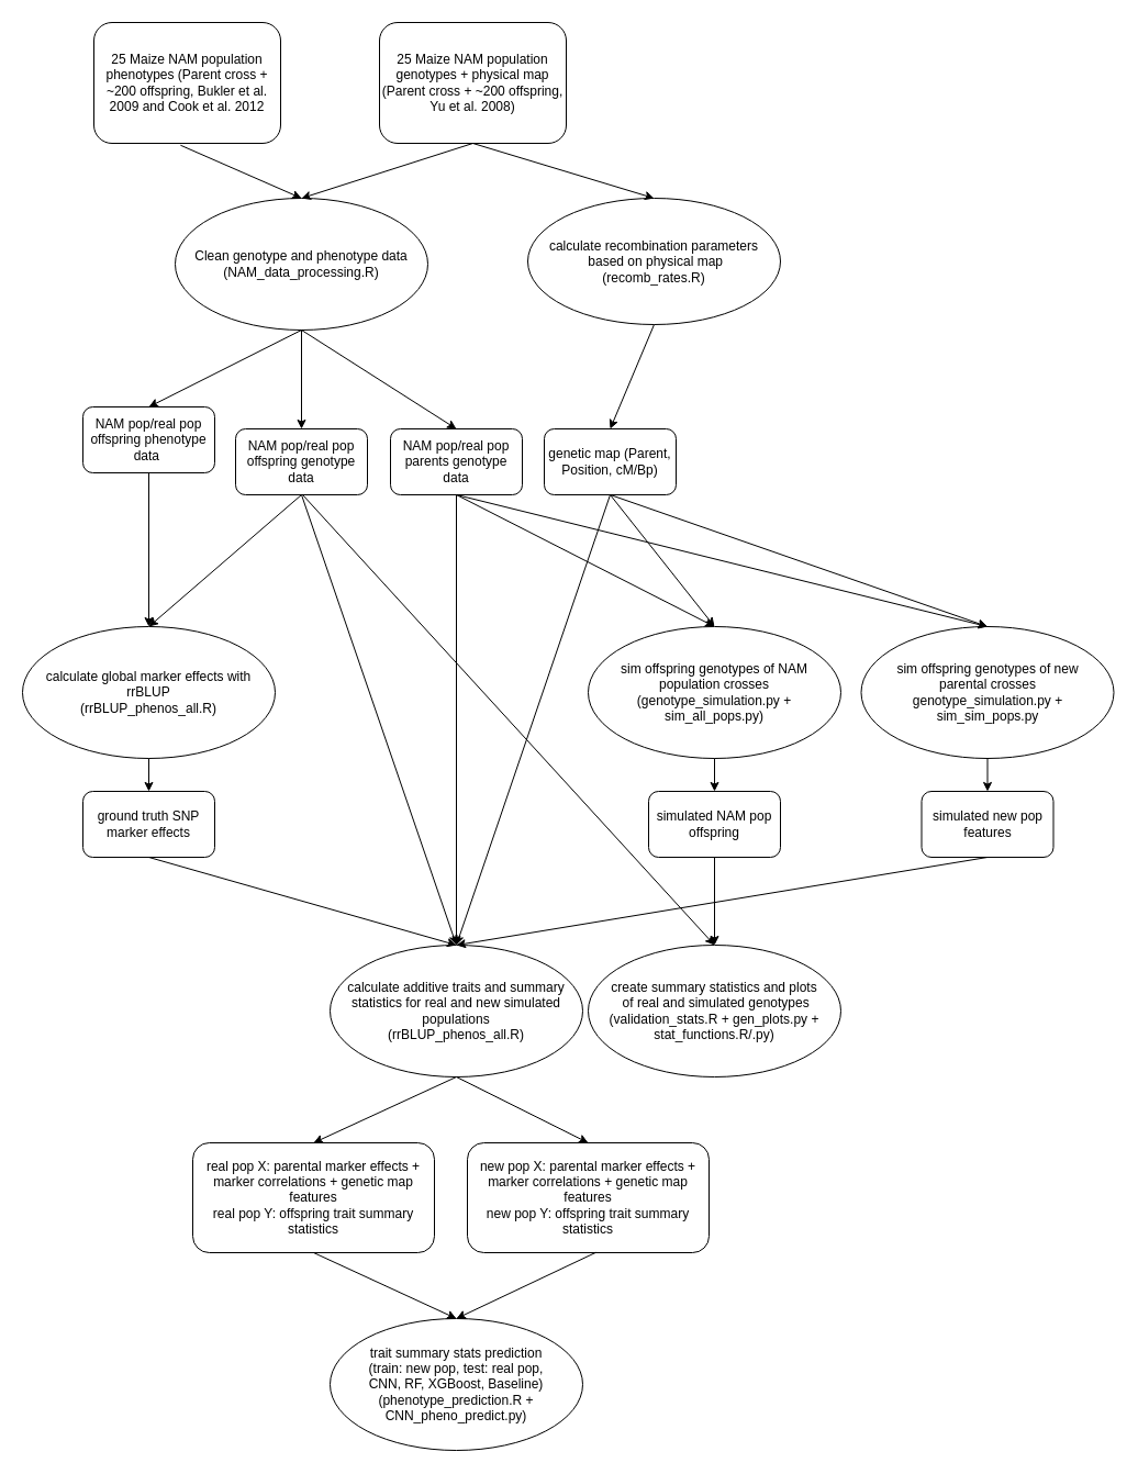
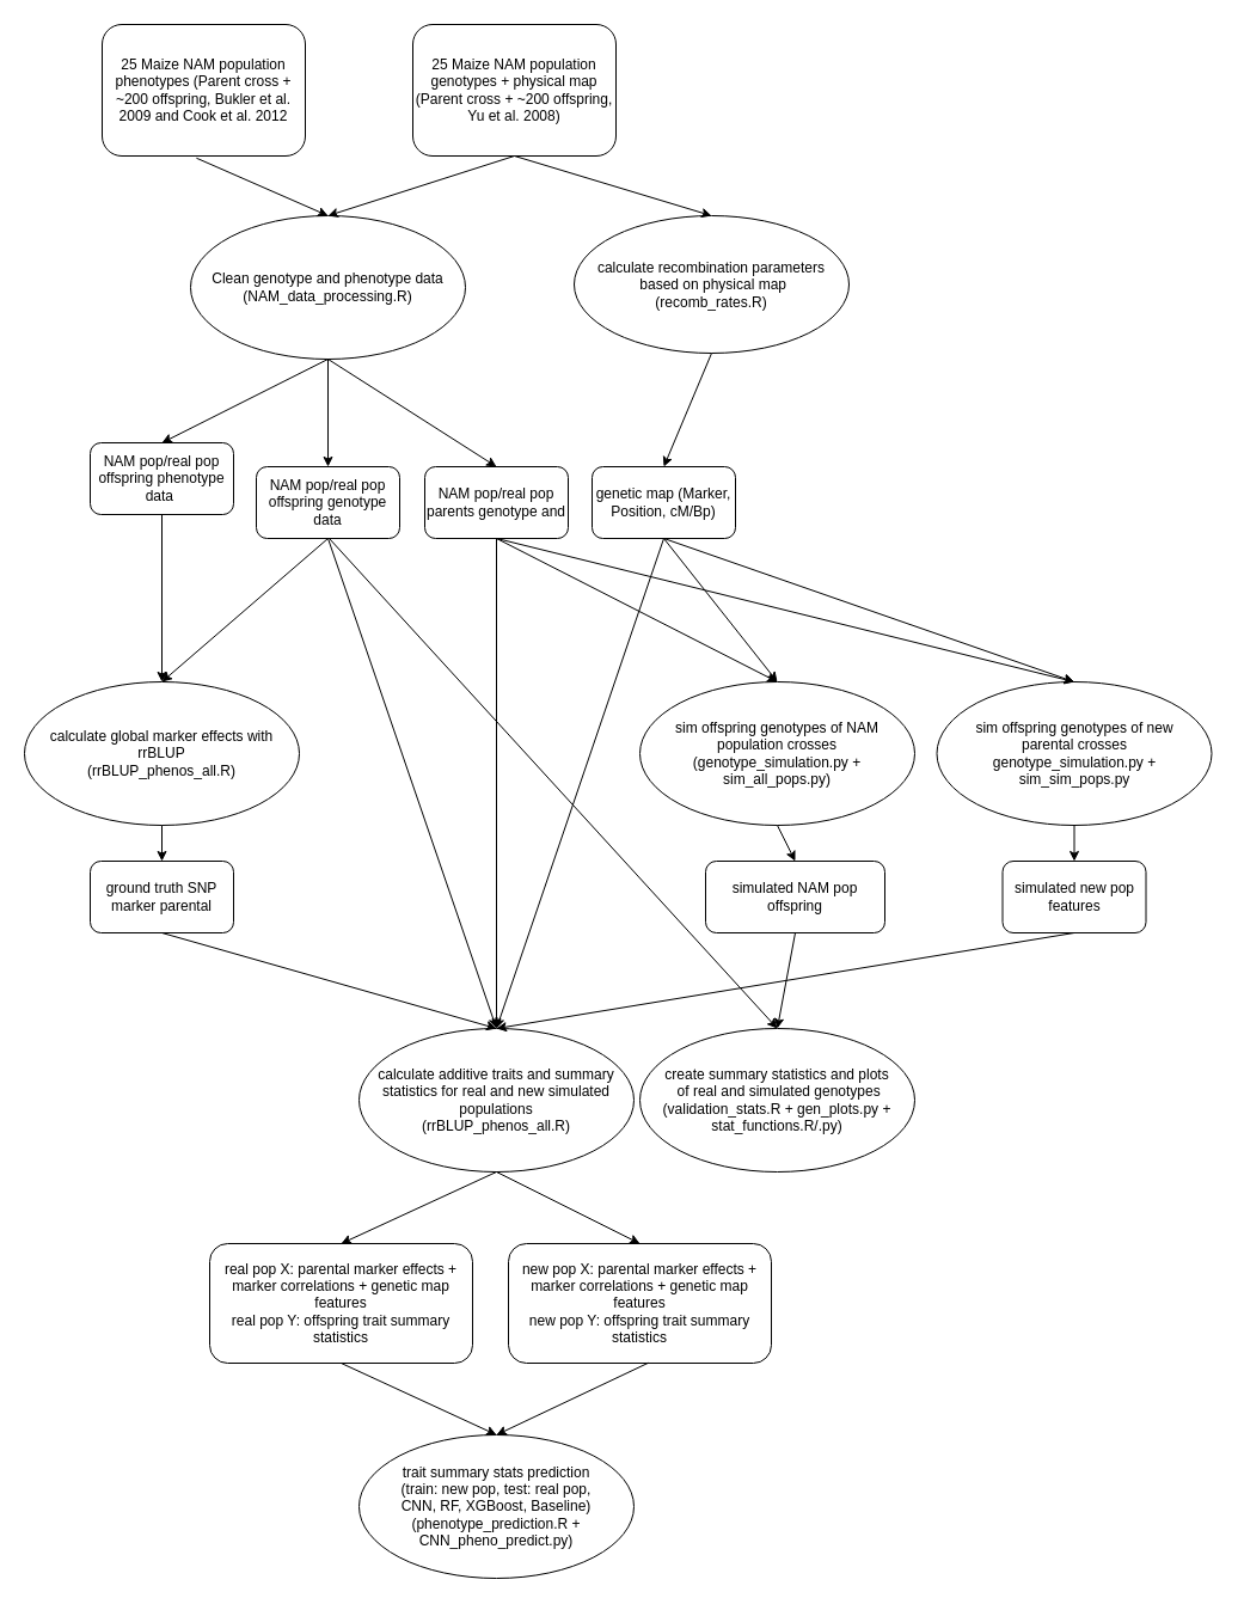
- <mxCell id="3" value="NAM pop/real pop parents genotype data" style="rounded=1;whiteSpace=wrap;html=1;" parent="1" vertex="1"><mxGeometry x="355" y="390" width="120" height="60" as="geometry" /></mxCell>
+ <mxCell id="3" value="NAM pop/real pop parents genotype and" style="rounded=1;whiteSpace=wrap;html=1;" parent="1" vertex="1"><mxGeometry x="355" y="390" width="120" height="60" as="geometry" /></mxCell>
- <mxCell id="11" value="genetic map (Parent, Position, cM/Bp)" style="rounded=1;whiteSpace=wrap;html=1;" parent="1" vertex="1"><mxGeometry x="495" y="390" width="120" height="60" as="geometry" /></mxCell>
+ <mxCell id="11" value="genetic map (Marker, Position, cM/Bp)" style="rounded=1;whiteSpace=wrap;html=1;" parent="1" vertex="1"><mxGeometry x="495" y="390" width="120" height="60" as="geometry" /></mxCell>
- <mxCell id="9" value="ground truth SNP marker effects" style="rounded=1;whiteSpace=wrap;html=1;" parent="1" vertex="1"><mxGeometry x="75" y="720" width="120" height="60" as="geometry" /></mxCell>
+ <mxCell id="9" value="ground truth SNP marker parental" style="rounded=1;whiteSpace=wrap;html=1;" parent="1" vertex="1"><mxGeometry x="75" y="720" width="120" height="60" as="geometry" /></mxCell>
- <mxCell id="4" value="simulated NAM pop offspring" style="rounded=1;whiteSpace=wrap;html=1;" parent="1" vertex="1"><mxGeometry x="590" y="720" width="120" height="60" as="geometry" /></mxCell>
+ <mxCell id="4" value="simulated NAM pop offspring" style="rounded=1;whiteSpace=wrap;html=1;" parent="1" vertex="1"><mxGeometry x="590" y="720" width="150" height="60" as="geometry" /></mxCell>
